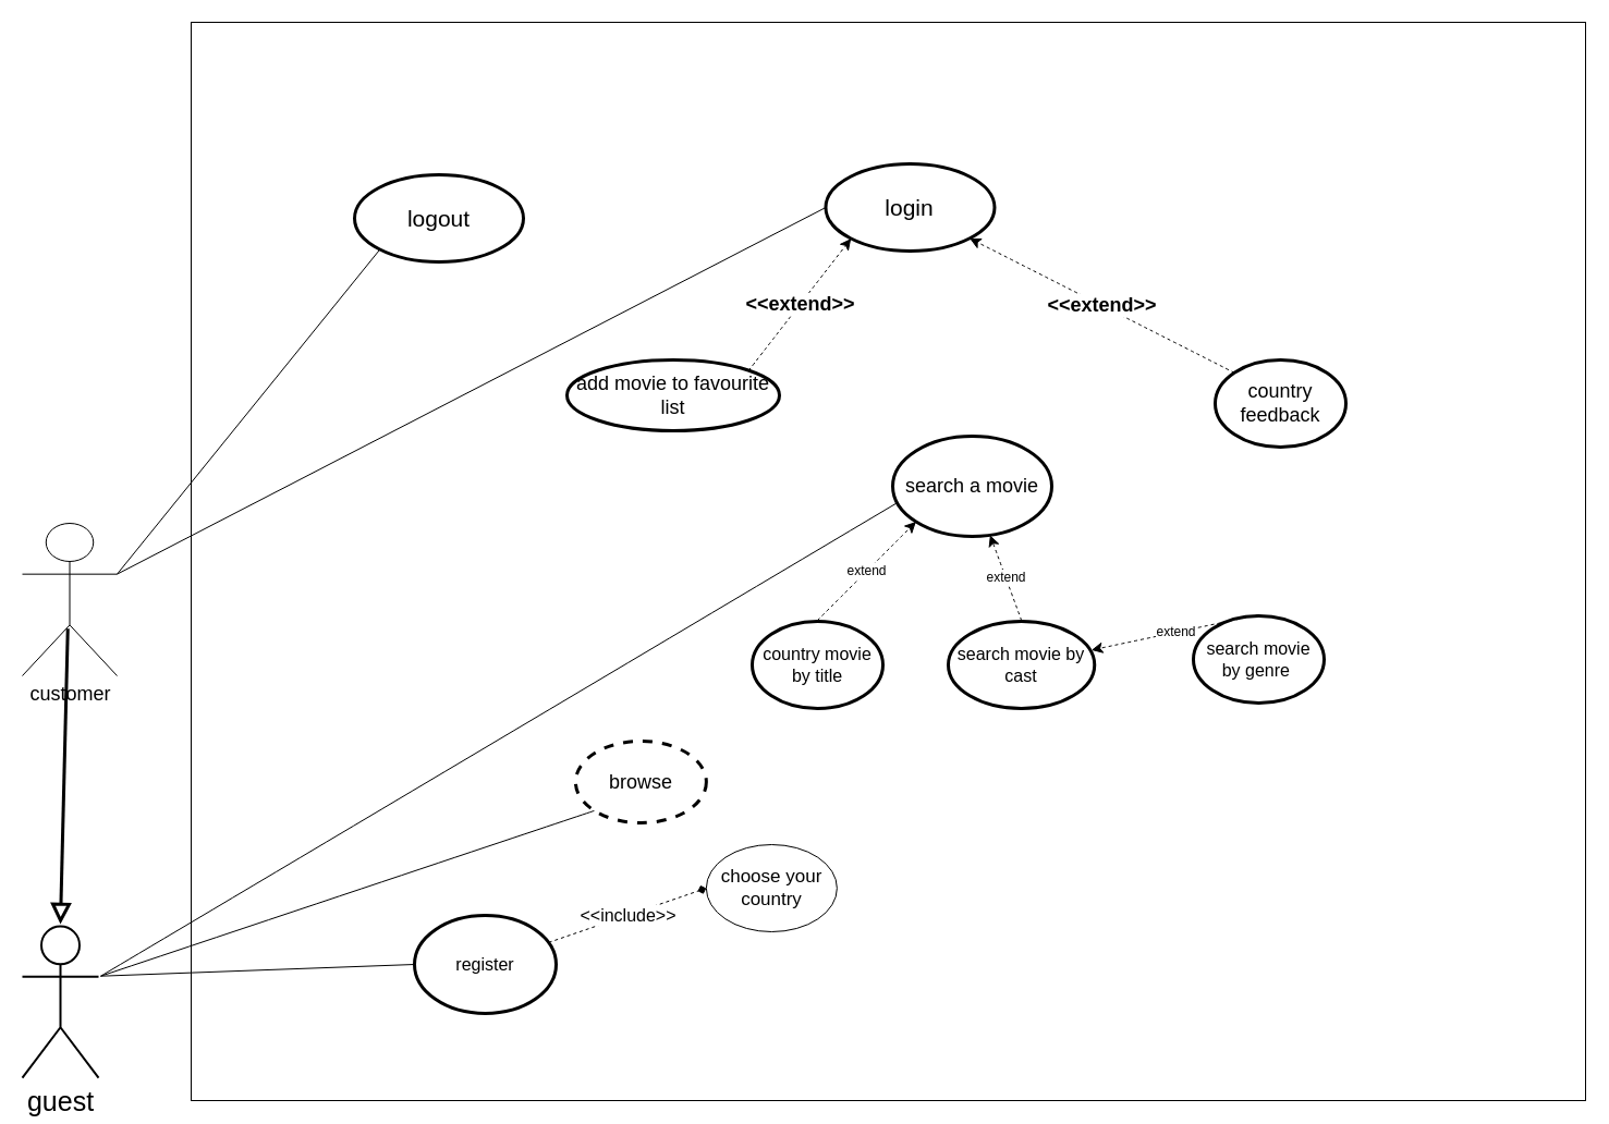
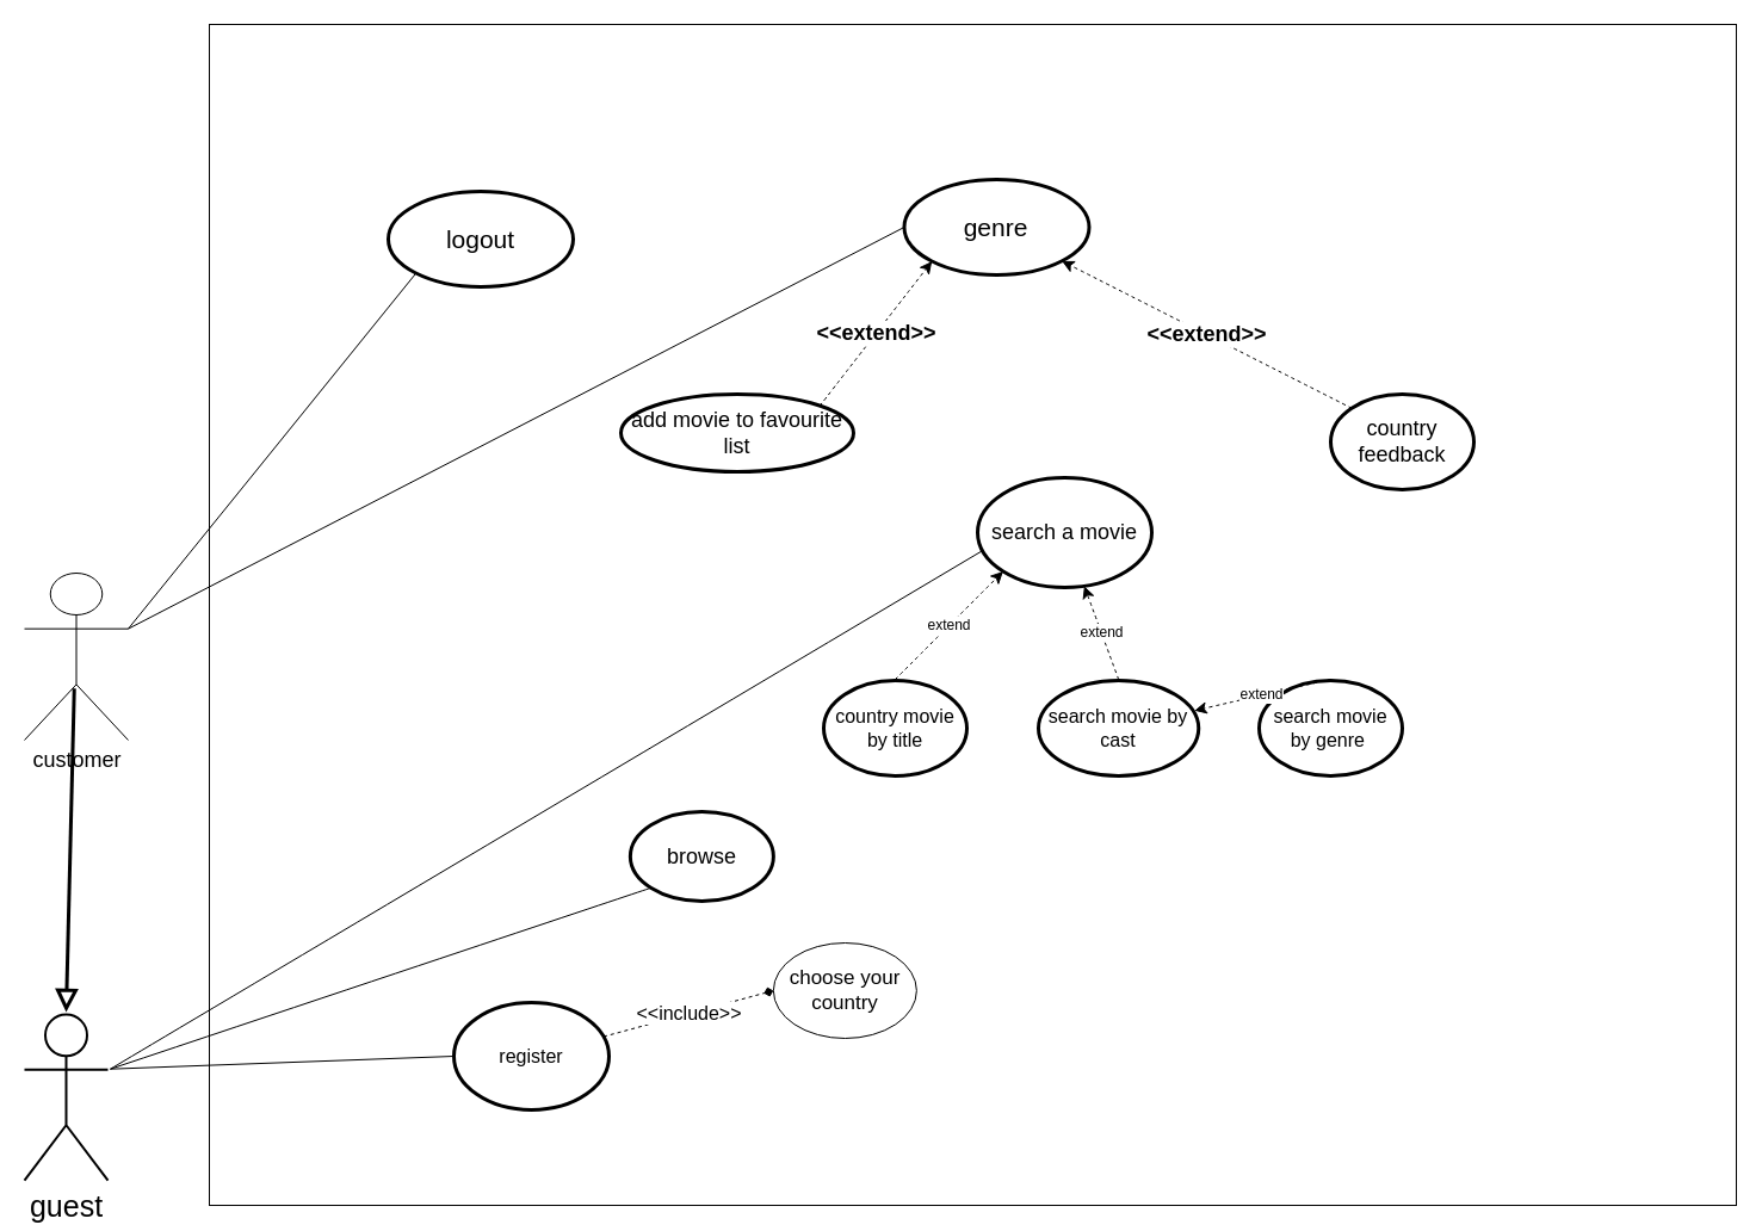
- <mxCell id="23" value="login" style="ellipse;whiteSpace=wrap;html=1;fontSize=21;strokeWidth=3;" vertex="1" parent="1"><mxGeometry x="757.49" y="150" width="155" height="80" as="geometry" /></mxCell>
+ <mxCell id="23" value="genre" style="ellipse;whiteSpace=wrap;html=1;fontSize=21;strokeWidth=3;" vertex="1" parent="1"><mxGeometry x="757.49" y="150" width="155" height="80" as="geometry" /></mxCell>
- <mxCell id="13" value="search movie by genre&amp;nbsp;" style="ellipse;whiteSpace=wrap;html=1;fontSize=16;strokeWidth=3;perimeterSpacing=1;spacing=4;" vertex="1" parent="1"><mxGeometry x="1095" y="565" width="120" height="80" as="geometry" /></mxCell>
+ <mxCell id="13" value="search movie by genre&amp;nbsp;" style="ellipse;whiteSpace=wrap;html=1;fontSize=16;strokeWidth=3;perimeterSpacing=1;spacing=4;" vertex="1" parent="1"><mxGeometry x="1055" y="570" width="120" height="80" as="geometry" /></mxCell>
- <mxCell id="9" value="&lt;span style=&quot;font-size: 18px;&quot;&gt;browse&lt;/span&gt;" style="ellipse;whiteSpace=wrap;html=1;strokeWidth=3;dashed=1;" vertex="1" parent="1"><mxGeometry x="527.87" y="680" width="120" height="75" as="geometry" /></mxCell>
+ <mxCell id="9" value="&lt;span style=&quot;font-size: 18px;&quot;&gt;browse&lt;/span&gt;" style="ellipse;whiteSpace=wrap;html=1;strokeWidth=3;" vertex="1" parent="1"><mxGeometry x="527.87" y="680" width="120" height="75" as="geometry" /></mxCell>
- <mxCell id="19" value="&lt;font style=&quot;font-size: 17px;&quot;&gt;choose your country&lt;/font&gt;" style="ellipse;whiteSpace=wrap;html=1;" vertex="1" parent="1"><mxGeometry x="647.87" y="775" width="120" height="80" as="geometry" /></mxCell>
+ <mxCell id="19" value="&lt;font style=&quot;font-size: 17px;&quot;&gt;choose your country&lt;/font&gt;" style="ellipse;whiteSpace=wrap;html=1;" vertex="1" parent="1"><mxGeometry x="647.87" y="790" width="120" height="80" as="geometry" /></mxCell>
